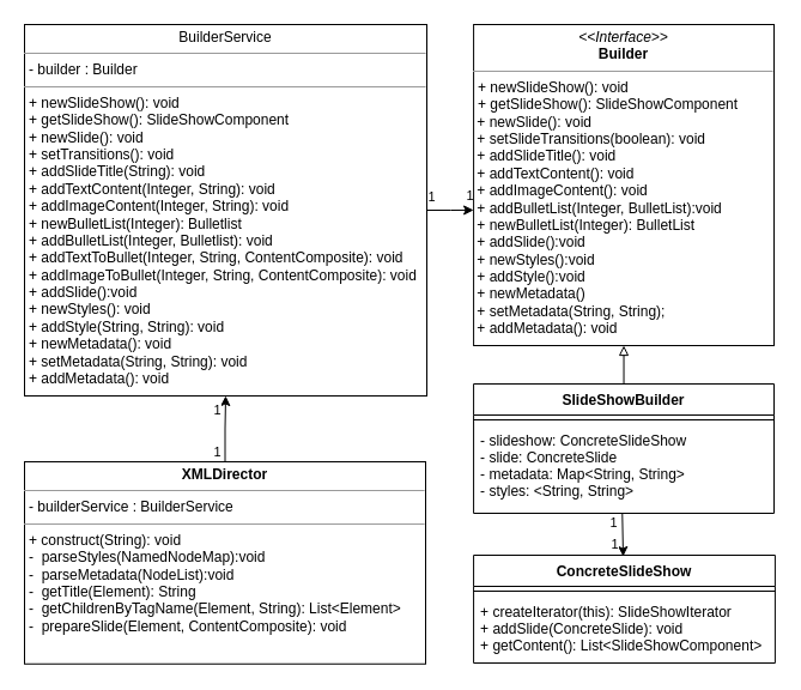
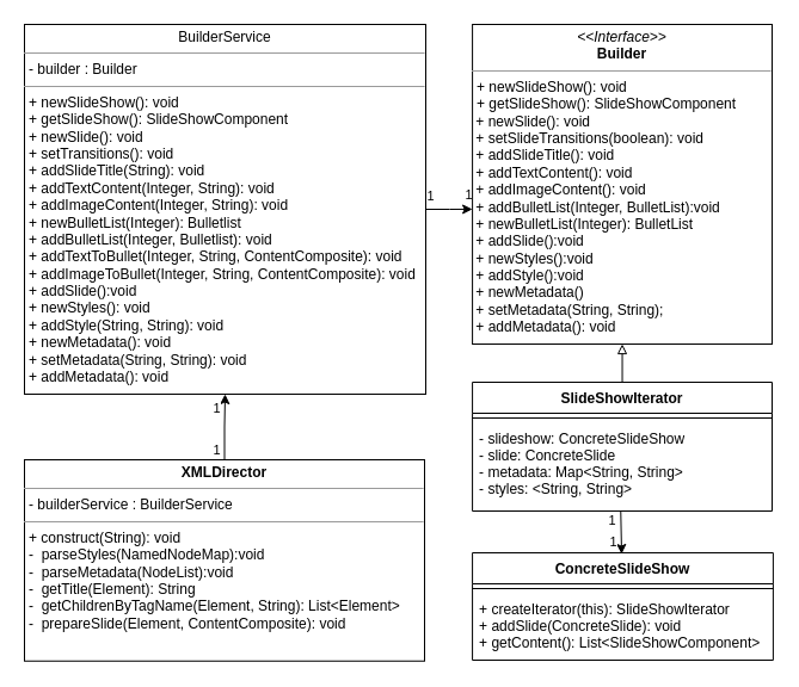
- <mxCell id="12" value="SlideShowBuilder" style="swimlane;fontStyle=1;align=center;verticalAlign=top;childLayout=stackLayout;horizontal=1;startSize=26;horizontalStack=0;resizeParent=1;resizeParentMax=0;resizeLast=0;collapsible=1;marginBottom=0;" vertex="1" parent="1"><mxGeometry x="395.09" y="320" width="250.91" height="108" as="geometry" /></mxCell>
+ <mxCell id="12" value="SlideShowIterator" style="swimlane;fontStyle=1;align=center;verticalAlign=top;childLayout=stackLayout;horizontal=1;startSize=26;horizontalStack=0;resizeParent=1;resizeParentMax=0;resizeLast=0;collapsible=1;marginBottom=0;" vertex="1" parent="1"><mxGeometry x="395.09" y="320" width="250.91" height="108" as="geometry" /></mxCell>
